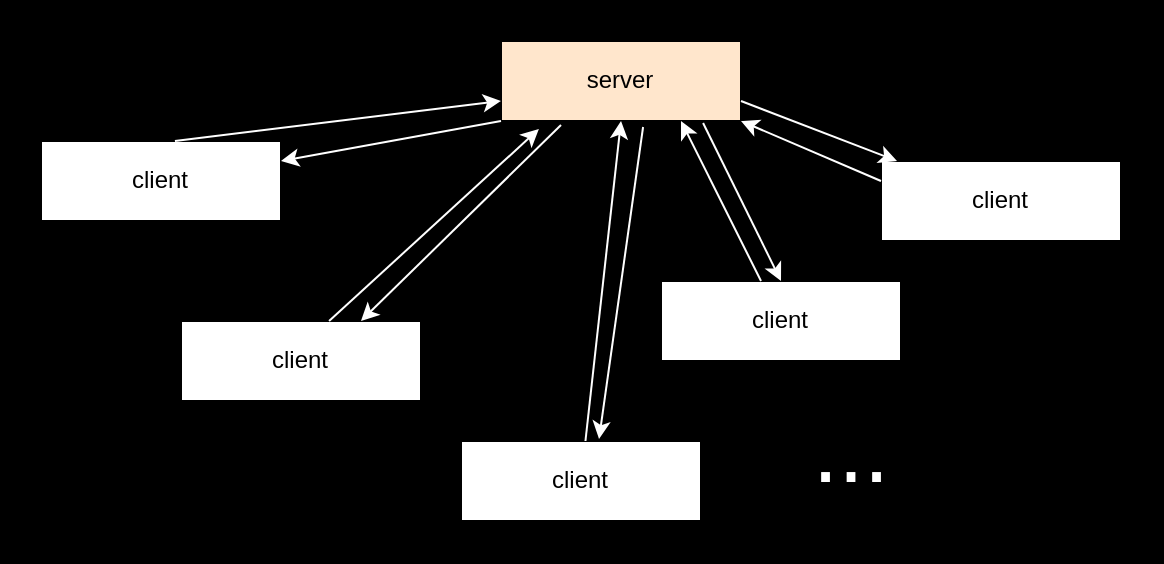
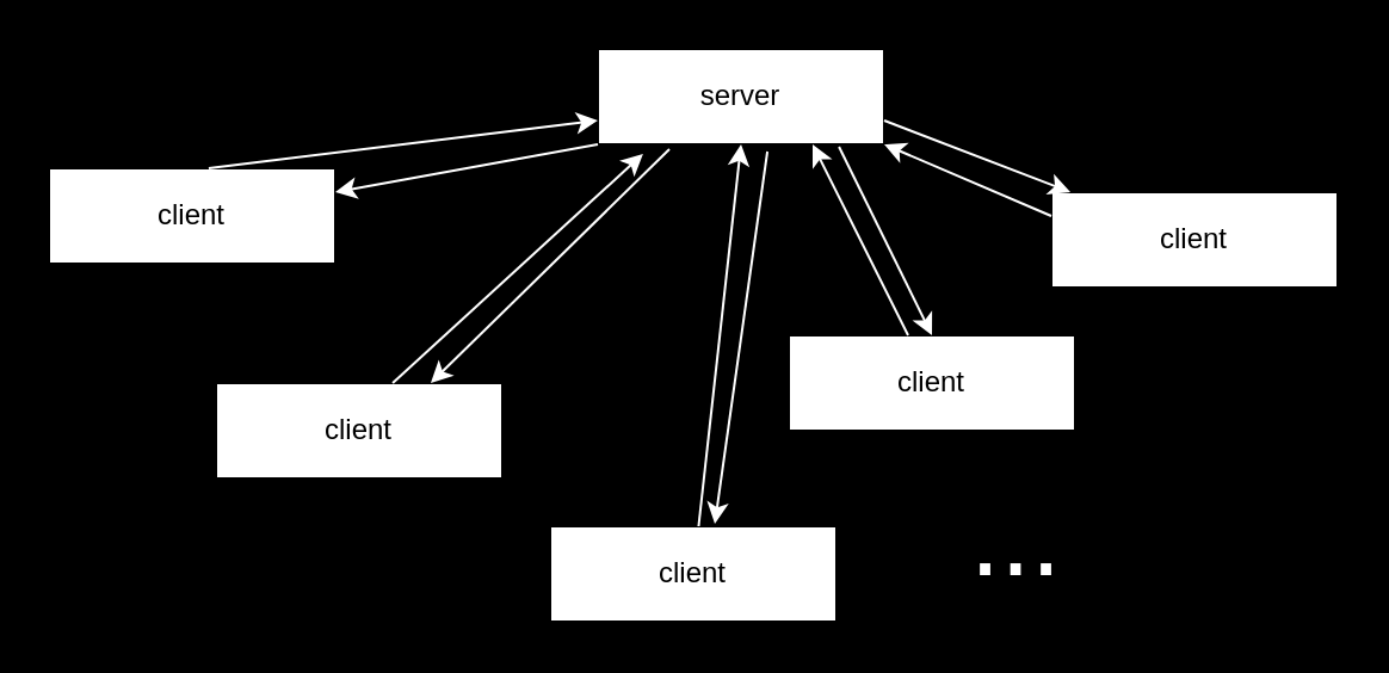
- <mxCell id="3" value="server" style="rounded=0;whiteSpace=wrap;html=1;fillColor=#ffe6cc;" parent="1" vertex="1"><mxGeometry x="250" y="20" width="120" height="40" as="geometry" /></mxCell>
+ <mxCell id="3" value="server" style="rounded=0;whiteSpace=wrap;html=1;" parent="1" vertex="1"><mxGeometry x="250" y="20" width="120" height="40" as="geometry" /></mxCell>
